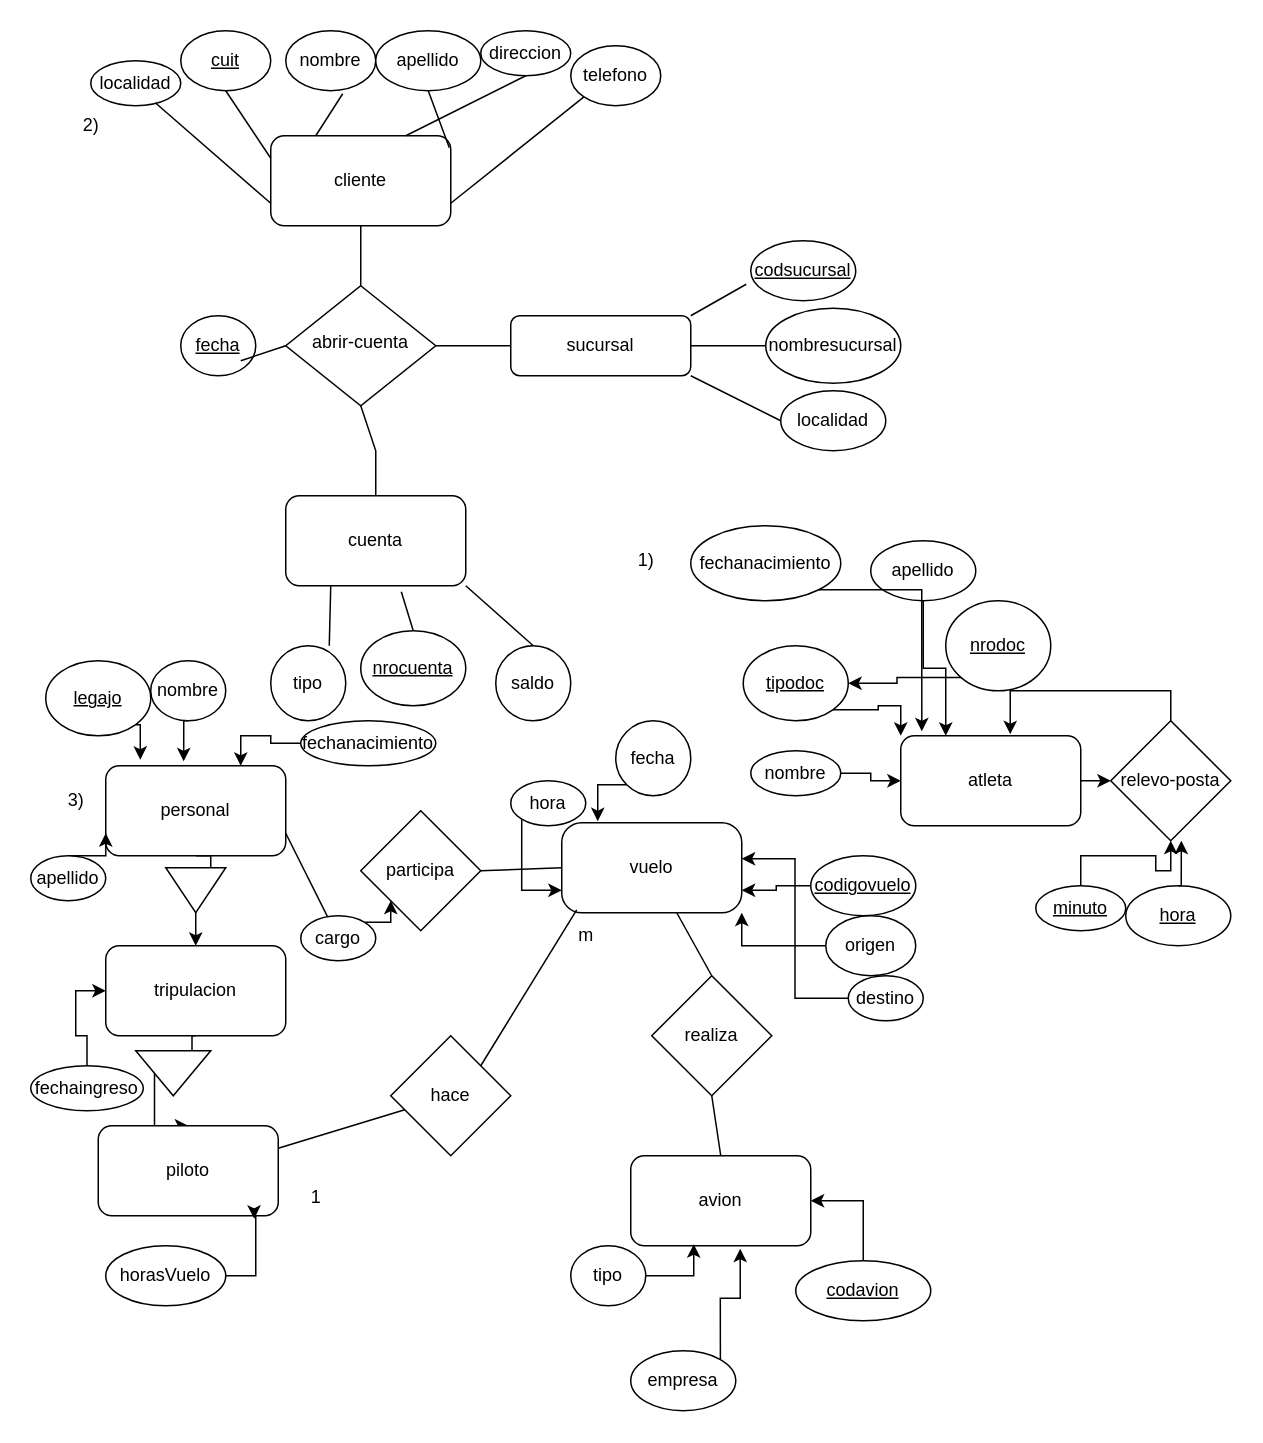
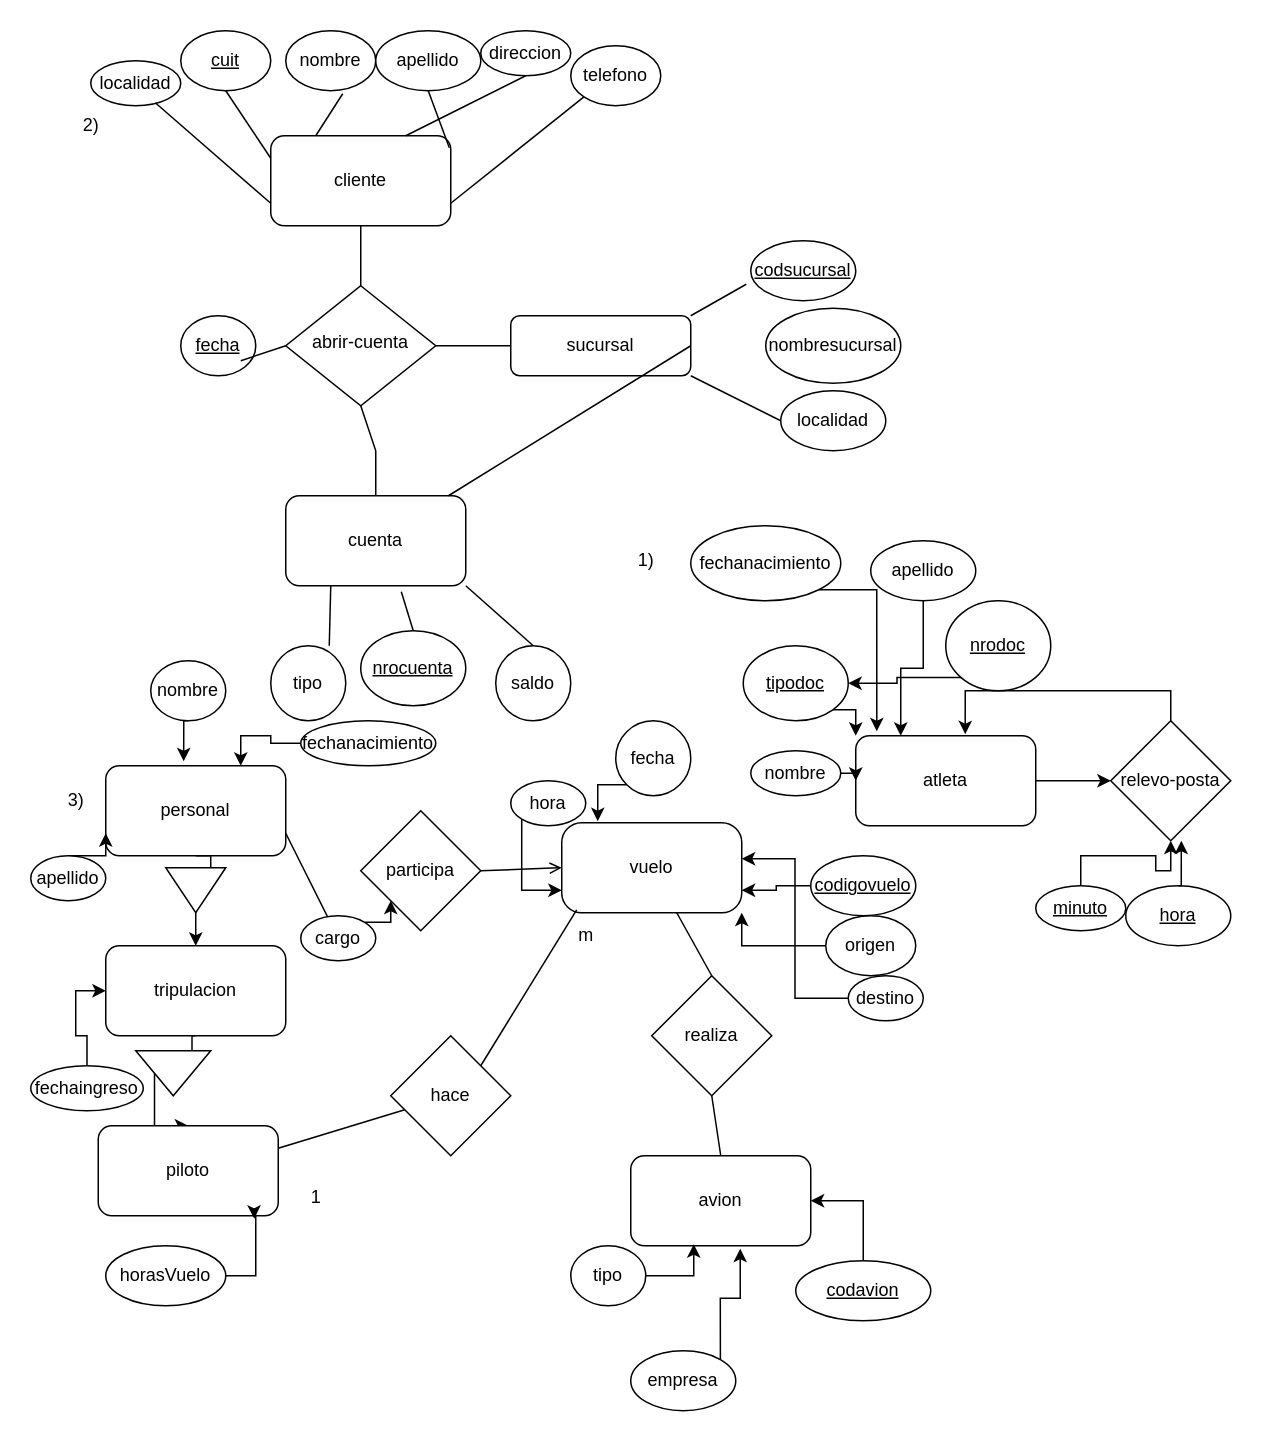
- <mxCell id="23" value="" style="endArrow=none;html=1;rounded=0;entryX=0;entryY=0.5;entryDx=0;entryDy=0;exitX=1;exitY=0.5;exitDx=0;exitDy=0;" edge="1" parent="1" source="3" target="16"><mxGeometry width="50" height="50" relative="1" as="geometry"><mxPoint x="410" y="350" as="sourcePoint" /><mxPoint x="460" y="300" as="targetPoint" /></mxGeometry></mxCell>
+ <mxCell id="23" value="" style="endArrow=none;html=1;rounded=0;exitX=1;exitY=0.5;exitDx=0;exitDy=0;" edge="1" parent="1" source="3" target="5"><mxGeometry width="50" height="50" relative="1" as="geometry"><mxPoint x="410" y="350" as="sourcePoint" /><mxPoint x="460" y="300" as="targetPoint" /></mxGeometry></mxCell>
- <mxCell id="75" value="&lt;u&gt;legajo&lt;/u&gt;" style="ellipse;whiteSpace=wrap;html=1;" vertex="1" parent="1"><mxGeometry x="30" y="440" width="70" height="50" as="geometry" /></mxCell>
- <mxCell id="76" style="edgeStyle=orthogonalEdgeStyle;rounded=0;orthogonalLoop=1;jettySize=auto;html=1;exitX=1;exitY=1;exitDx=0;exitDy=0;entryX=0.192;entryY=-0.067;entryDx=0;entryDy=0;entryPerimeter=0;" edge="1" parent="1" source="75" target="38"><mxGeometry relative="1" as="geometry" /></mxCell>
- <mxCell id="43" value="atleta" style="rounded=1;whiteSpace=wrap;html=1;" vertex="1" parent="1"><mxGeometry x="600" y="490" width="120" height="60" as="geometry" /></mxCell>
+ <mxCell id="43" value="atleta" style="rounded=1;whiteSpace=wrap;html=1;" vertex="1" parent="1"><mxGeometry x="570" y="490" width="120" height="60" as="geometry" /></mxCell>
- <mxCell id="50" value="" style="endArrow=none;html=1;rounded=0;exitX=1;exitY=0.5;exitDx=0;exitDy=0;entryX=0;entryY=0.5;entryDx=0;entryDy=0;" edge="1" parent="1" source="48" target="46"><mxGeometry width="50" height="50" relative="1" as="geometry"><mxPoint x="410" y="850" as="sourcePoint" /><mxPoint x="460" y="800" as="targetPoint" /></mxGeometry></mxCell>
+ <mxCell id="50" value="" style="endArrow=open;html=1;rounded=0;exitX=1;exitY=0.5;exitDx=0;exitDy=0;entryX=0;entryY=0.5;entryDx=0;entryDy=0;" edge="1" parent="1" source="48" target="46"><mxGeometry width="50" height="50" relative="1" as="geometry"><mxPoint x="410" y="850" as="sourcePoint" /><mxPoint x="460" y="800" as="targetPoint" /></mxGeometry></mxCell>
